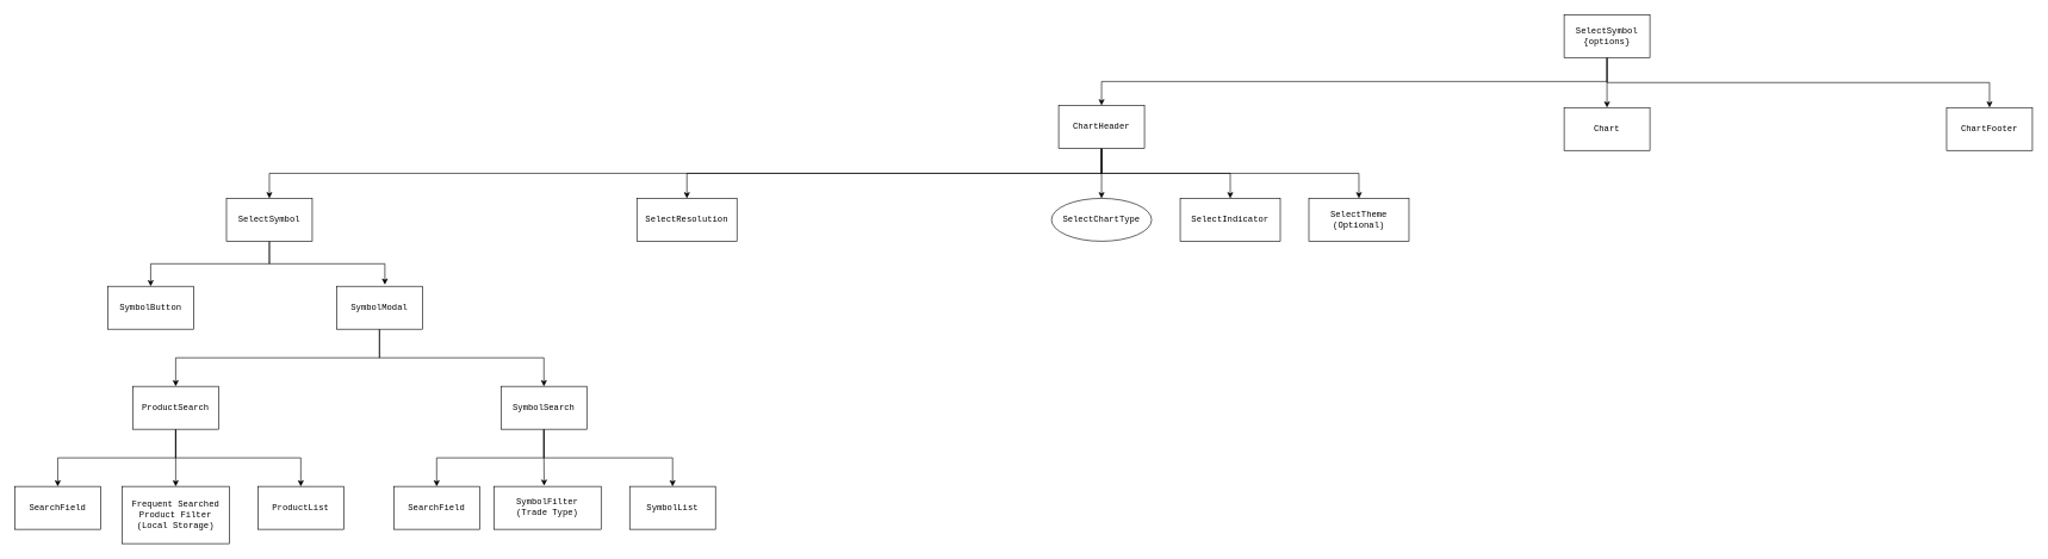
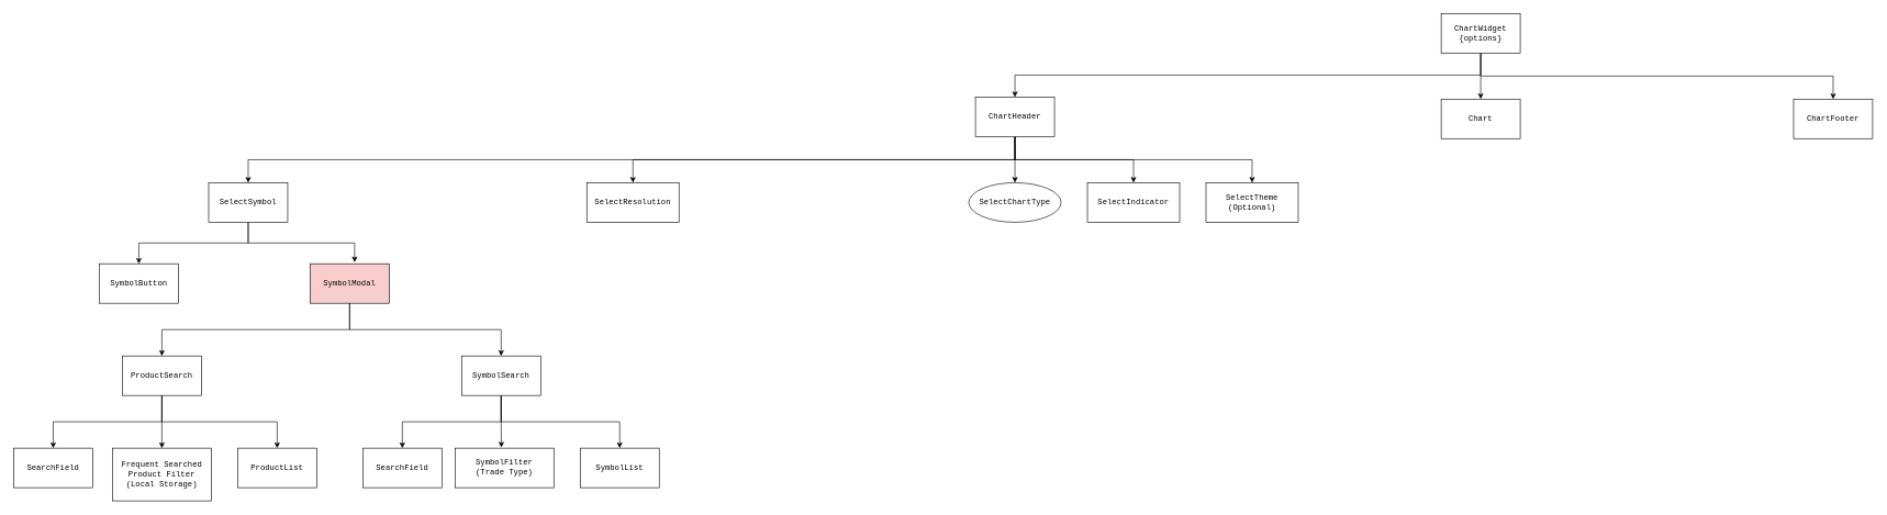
- <mxCell id="5" value="&lt;font&gt;SelectSymbol&lt;br&gt;{options}&lt;br&gt;&lt;/font&gt;" style="rounded=0;whiteSpace=wrap;html=1;fontFamily=Courier New;" vertex="1" parent="1"><mxGeometry x="2187" y="20" width="120" height="60" as="geometry" /></mxCell>
+ <mxCell id="5" value="&lt;font&gt;ChartWidget&lt;br&gt;{options}&lt;br&gt;&lt;/font&gt;" style="rounded=0;whiteSpace=wrap;html=1;fontFamily=Courier New;" vertex="1" parent="1"><mxGeometry x="2187" y="20" width="120" height="60" as="geometry" /></mxCell>
- <mxCell id="24" value="SymbolModal" style="rounded=0;whiteSpace=wrap;html=1;fontFamily=Courier New;" vertex="1" parent="1"><mxGeometry x="470" y="400" width="120" height="60" as="geometry" /></mxCell>
+ <mxCell id="24" value="SymbolModal" style="rounded=0;whiteSpace=wrap;html=1;fontFamily=Courier New;fillColor=#f8cecc;" vertex="1" parent="1"><mxGeometry x="470" y="400" width="120" height="60" as="geometry" /></mxCell>
